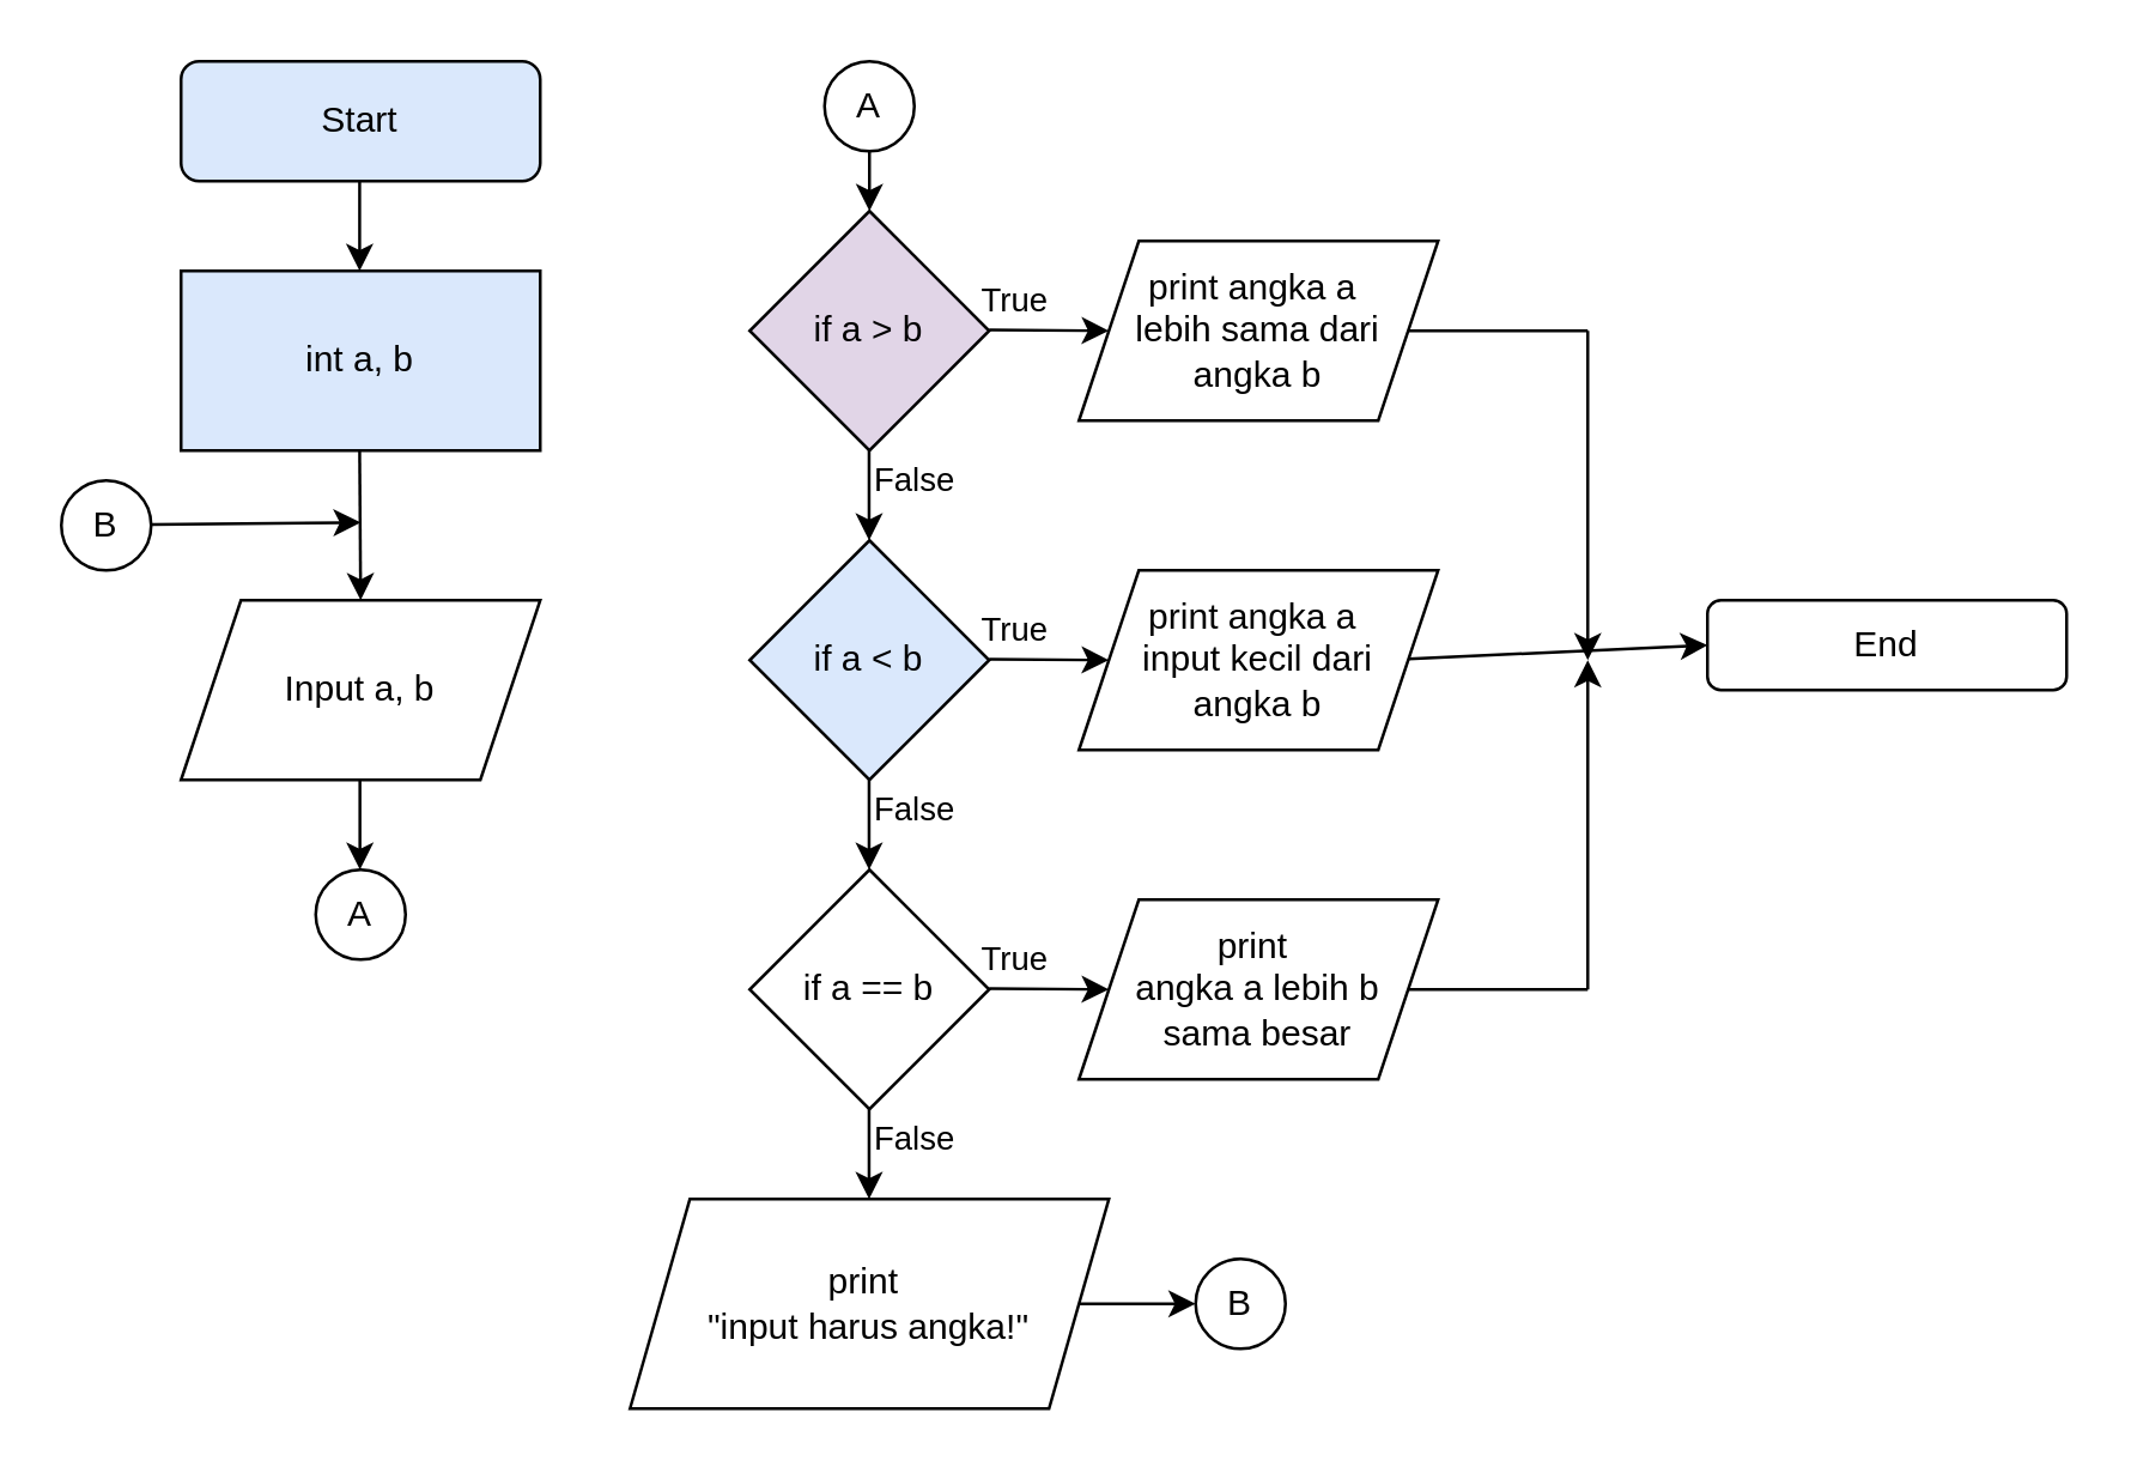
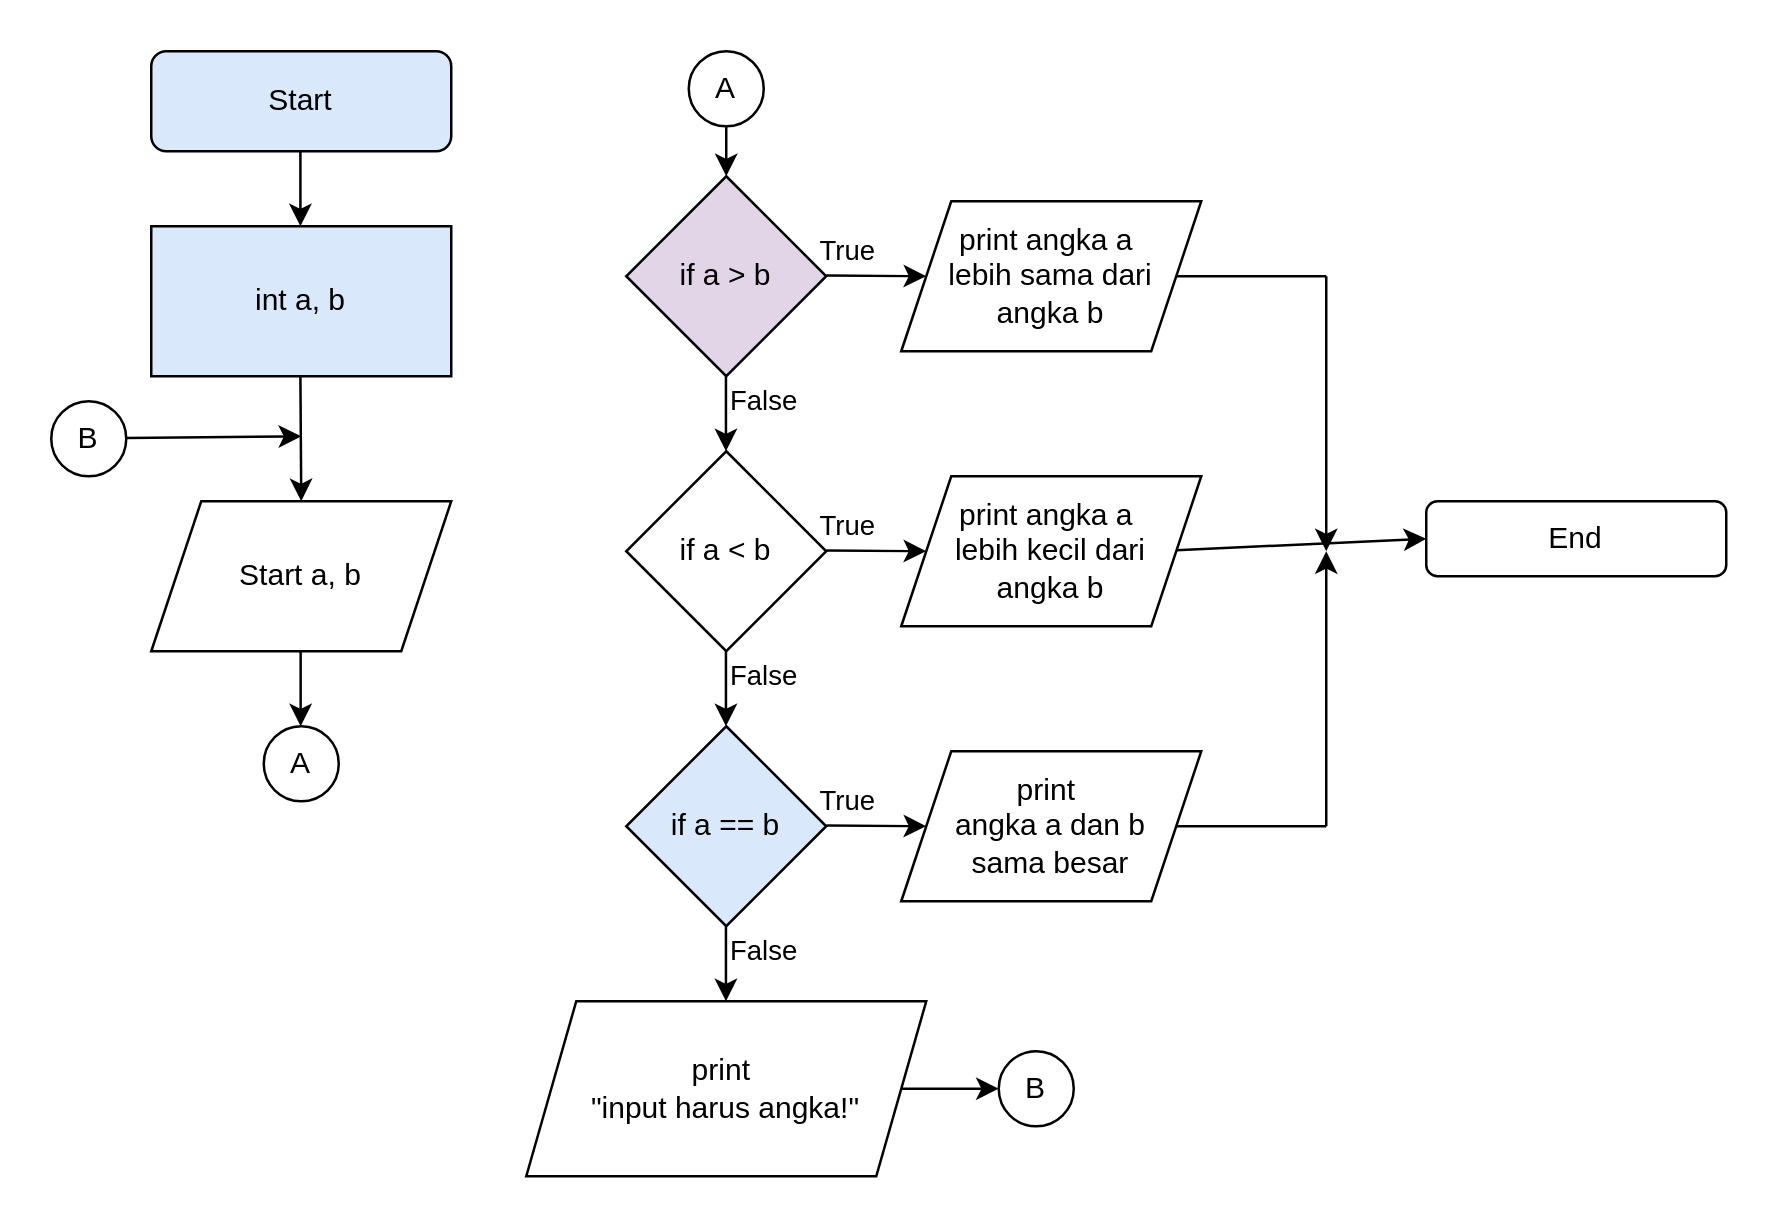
- <mxCell id="16" value="if a &amp;lt; b" style="rhombus;whiteSpace=wrap;html=1;fillColor=#dae8fc;" vertex="1" parent="1"><mxGeometry x="250" y="180" width="80" height="80" as="geometry" /></mxCell>
+ <mxCell id="16" value="if a &amp;lt; b" style="rhombus;whiteSpace=wrap;html=1;" vertex="1" parent="1"><mxGeometry x="250" y="180" width="80" height="80" as="geometry" /></mxCell>
- <mxCell id="19" value="print angka a&amp;nbsp;&lt;br&gt;input kecil dari&lt;br&gt;angka b" style="shape=parallelogram;perimeter=parallelogramPerimeter;whiteSpace=wrap;html=1;fixedSize=1;" vertex="1" parent="1"><mxGeometry x="360" y="190" width="120" height="60" as="geometry" /></mxCell>
+ <mxCell id="19" value="print angka a&amp;nbsp;&lt;br&gt;lebih kecil dari&lt;br&gt;angka b" style="shape=parallelogram;perimeter=parallelogramPerimeter;whiteSpace=wrap;html=1;fixedSize=1;" vertex="1" parent="1"><mxGeometry x="360" y="190" width="120" height="60" as="geometry" /></mxCell>
- <mxCell id="5" value="Input a, b" style="shape=parallelogram;perimeter=parallelogramPerimeter;whiteSpace=wrap;html=1;fixedSize=1;" vertex="1" parent="1"><mxGeometry x="60" y="200" width="120" height="60" as="geometry" /></mxCell>
+ <mxCell id="5" value="Start a, b" style="shape=parallelogram;perimeter=parallelogramPerimeter;whiteSpace=wrap;html=1;fixedSize=1;" vertex="1" parent="1"><mxGeometry x="60" y="200" width="120" height="60" as="geometry" /></mxCell>
- <mxCell id="21" value="if a == b" style="rhombus;whiteSpace=wrap;html=1;" vertex="1" parent="1"><mxGeometry x="250" y="290" width="80" height="80" as="geometry" /></mxCell>
+ <mxCell id="21" value="if a == b" style="rhombus;whiteSpace=wrap;html=1;fillColor=#dae8fc;" vertex="1" parent="1"><mxGeometry x="250" y="290" width="80" height="80" as="geometry" /></mxCell>
- <mxCell id="24" value="print&amp;nbsp;&lt;br&gt;angka a lebih b&lt;br&gt;sama besar" style="shape=parallelogram;perimeter=parallelogramPerimeter;whiteSpace=wrap;html=1;fixedSize=1;" vertex="1" parent="1"><mxGeometry x="360" y="300" width="120" height="60" as="geometry" /></mxCell>
+ <mxCell id="24" value="print&amp;nbsp;&lt;br&gt;angka a dan b&lt;br&gt;sama besar" style="shape=parallelogram;perimeter=parallelogramPerimeter;whiteSpace=wrap;html=1;fixedSize=1;" vertex="1" parent="1"><mxGeometry x="360" y="300" width="120" height="60" as="geometry" /></mxCell>
